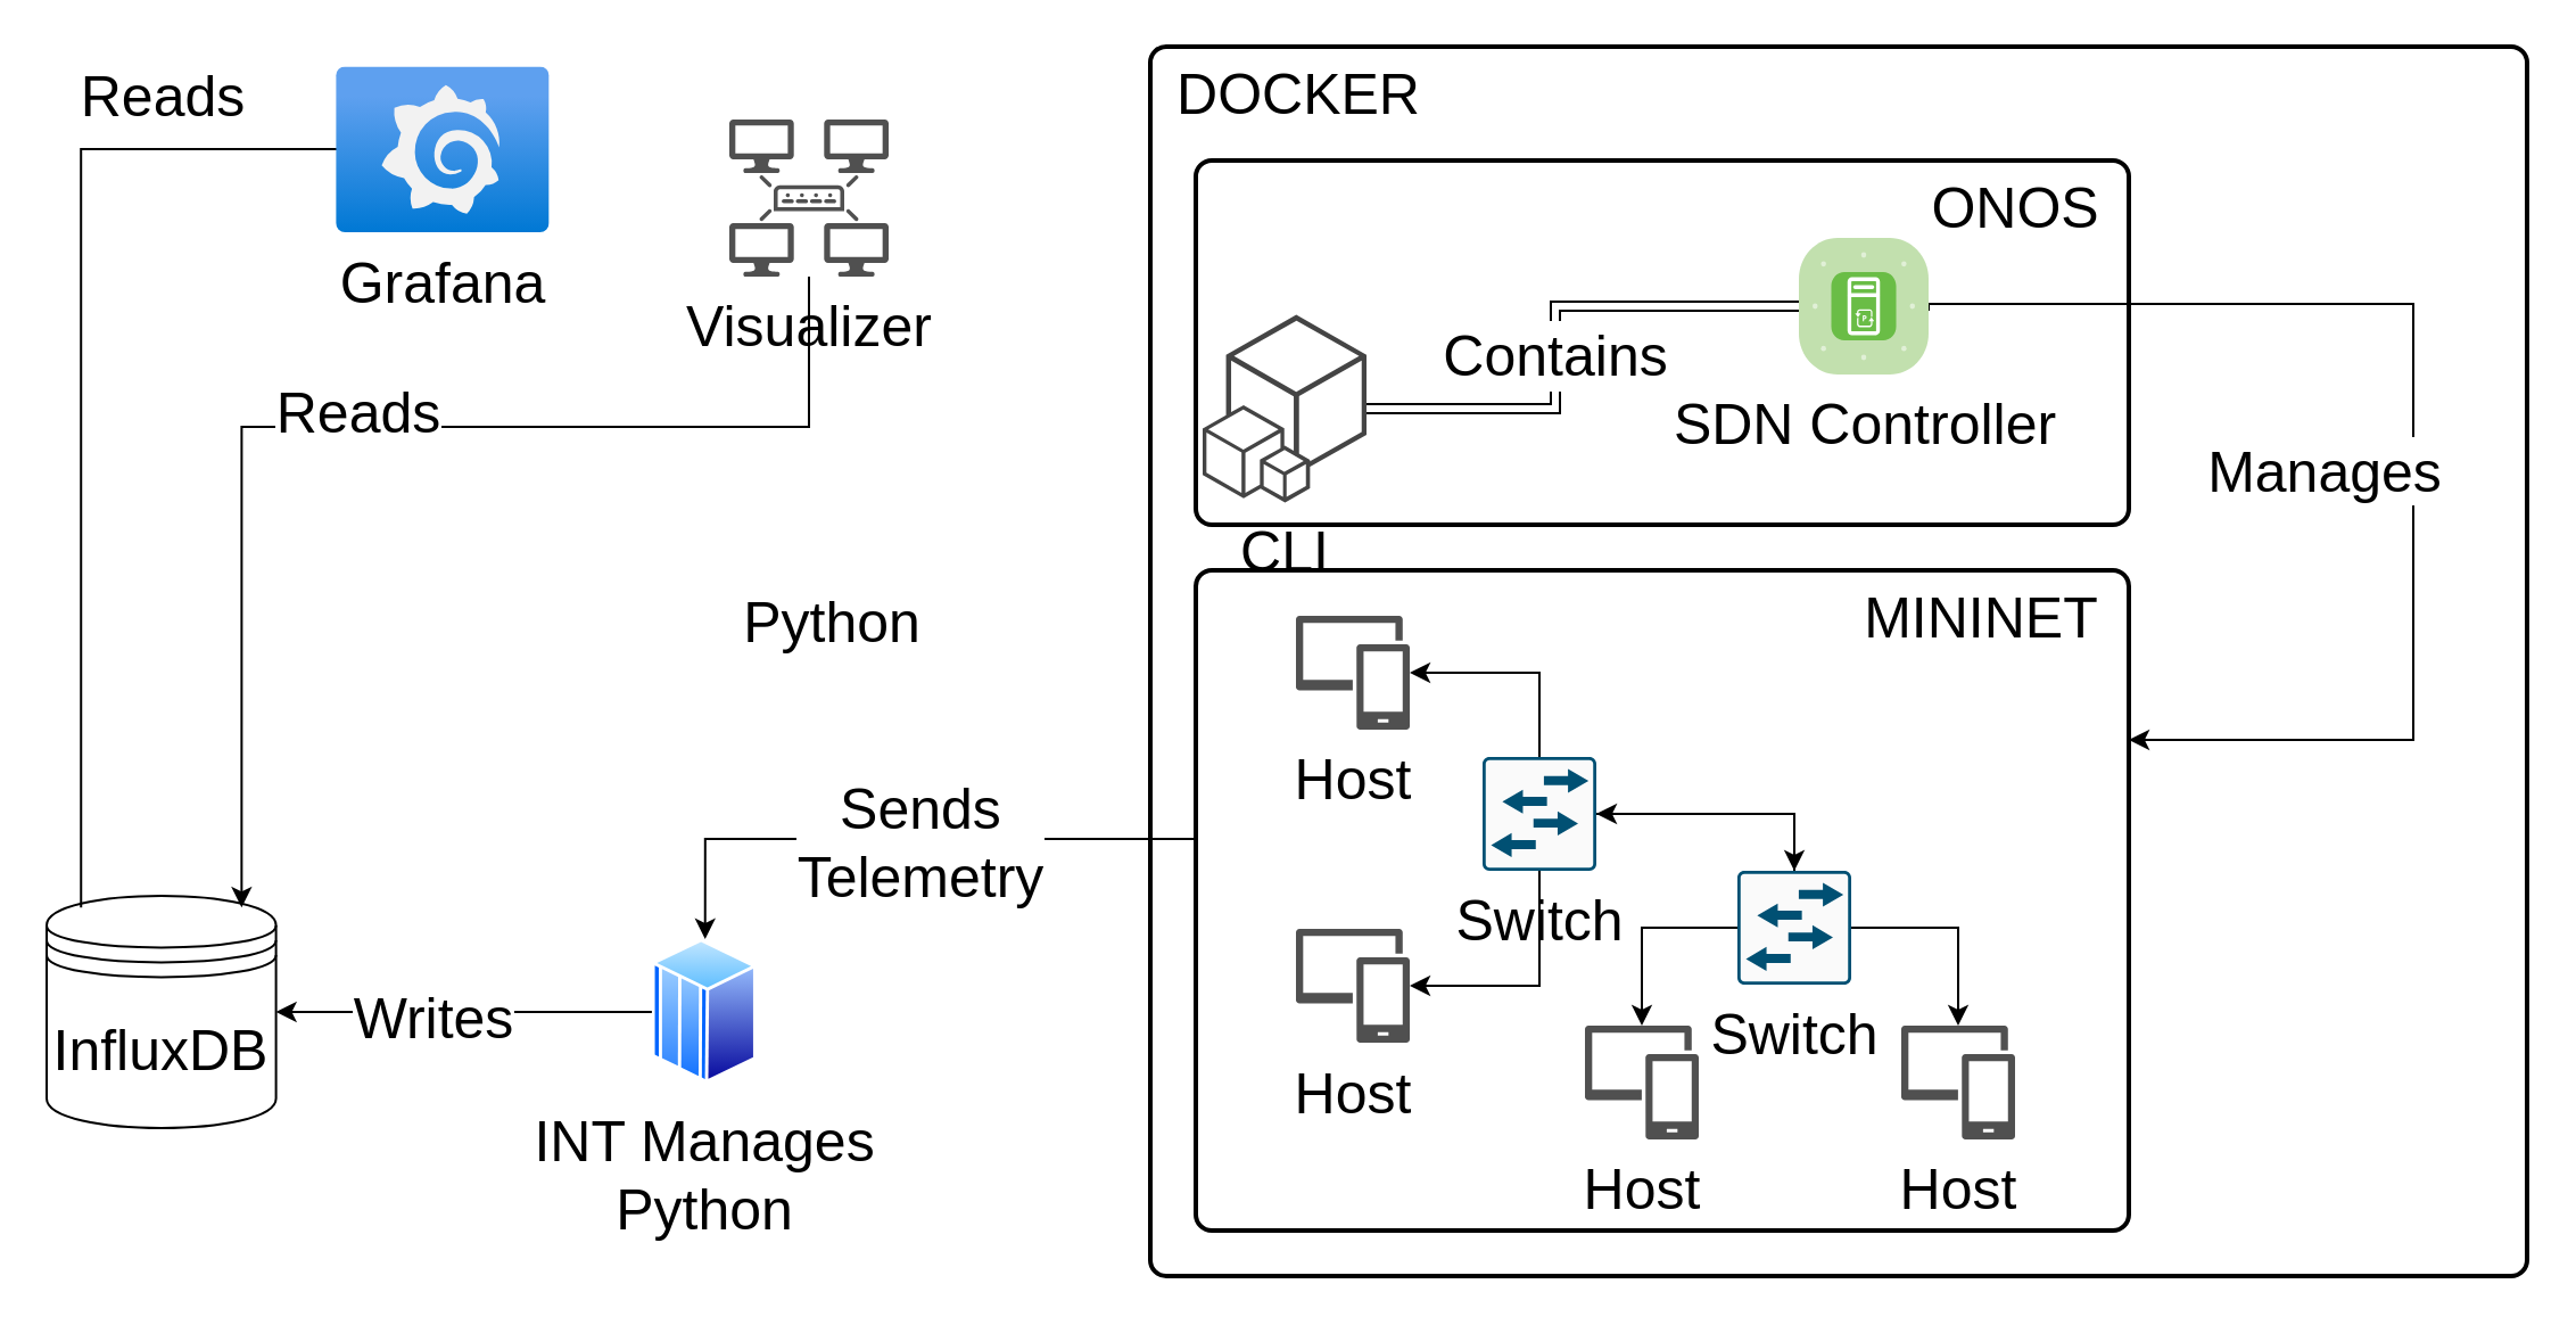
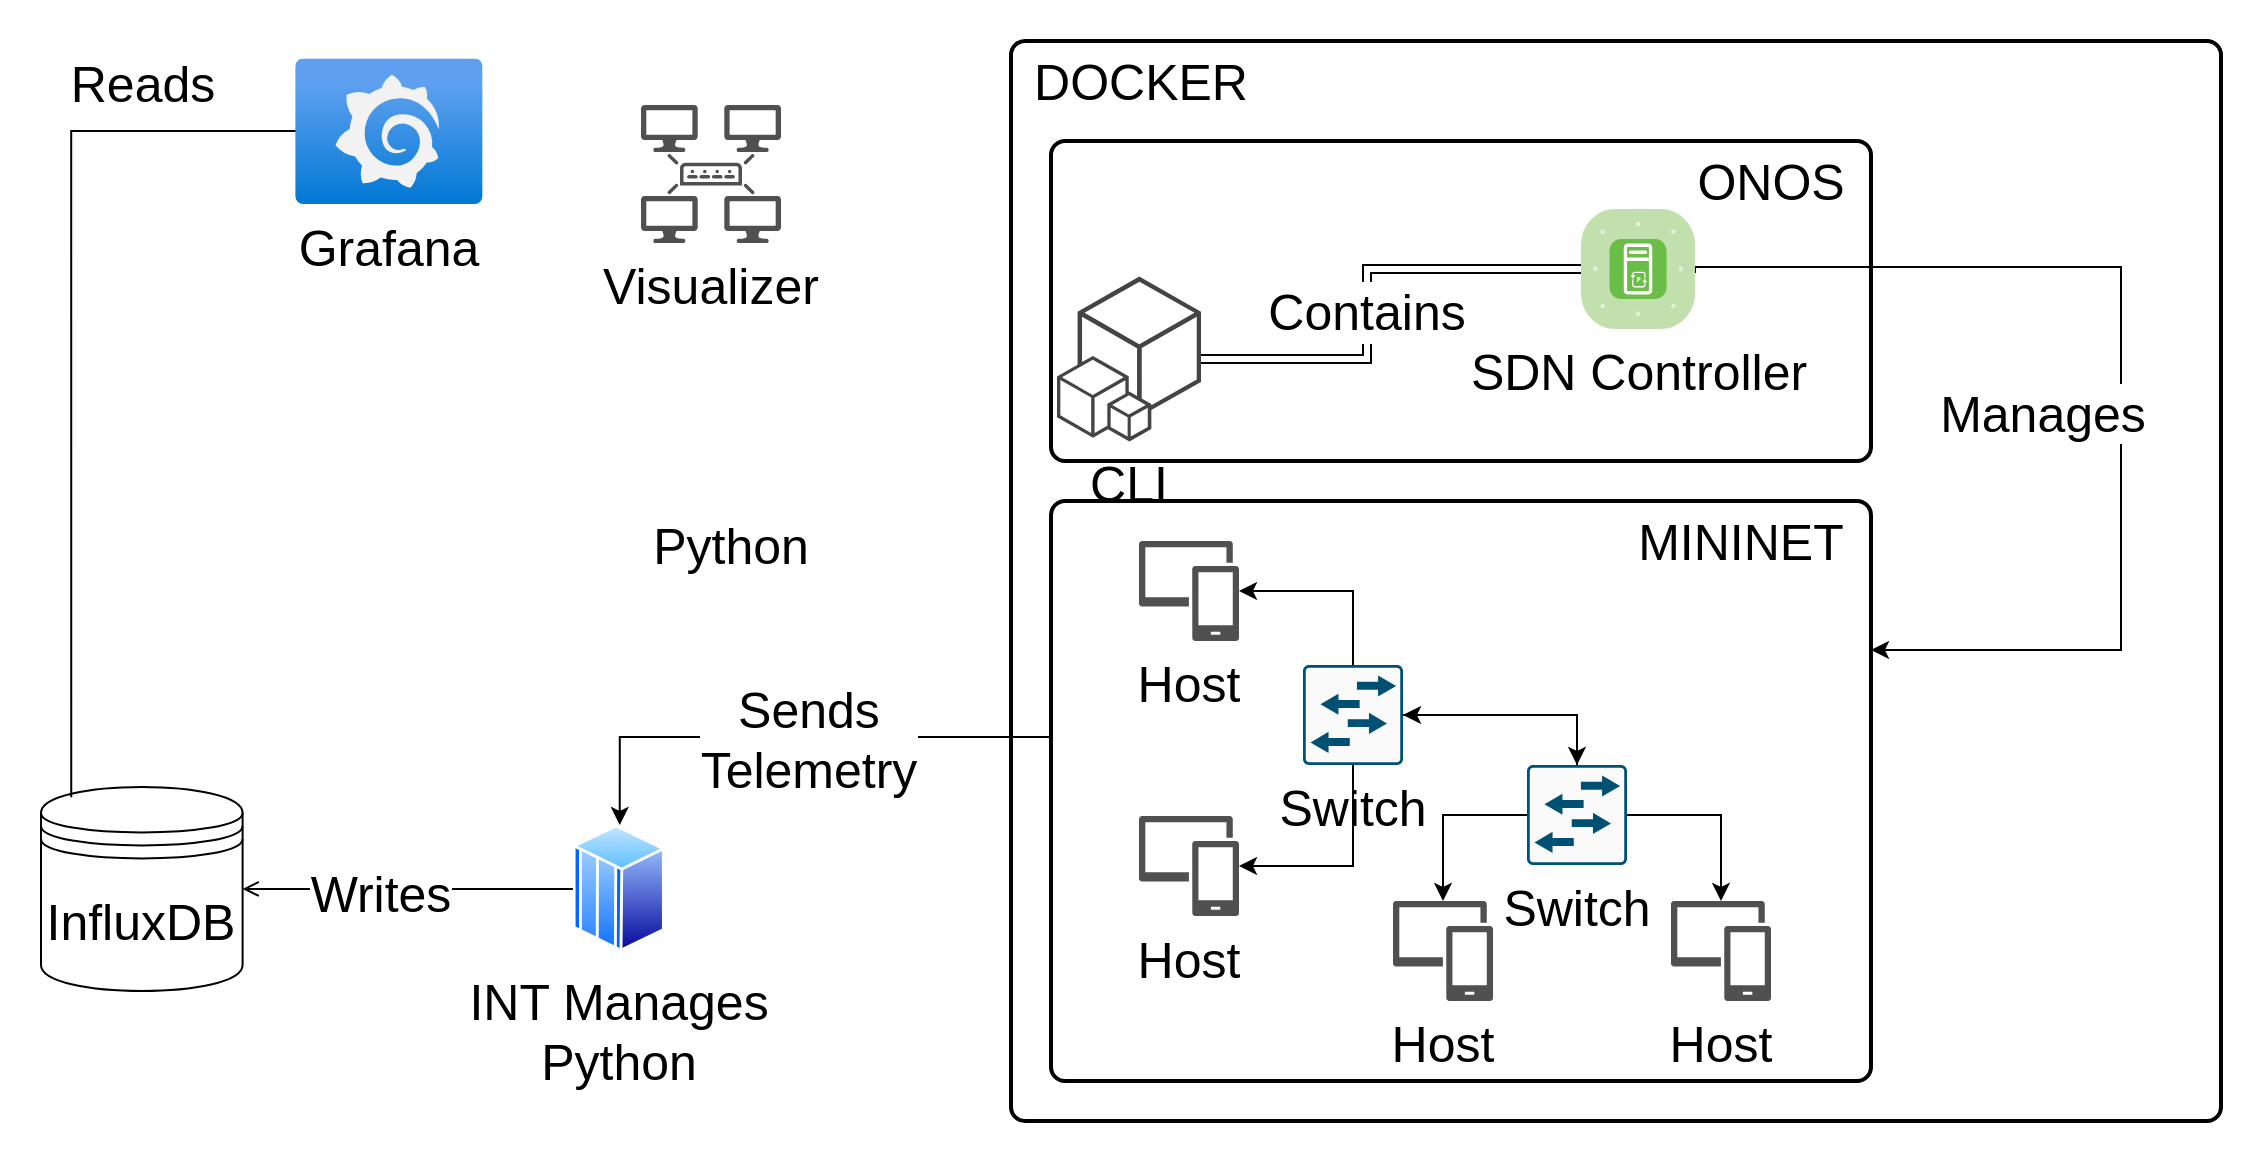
- <mxCell id="17" style="edgeStyle=orthogonalEdgeStyle;rounded=0;orthogonalLoop=1;jettySize=auto;html=1;entryX=0.85;entryY=0.05;entryDx=0;entryDy=0;fontSize=25;entryPerimeter=0;" parent="1" source="20" target="10" edge="1"><mxGeometry relative="1" as="geometry"><Array as="points"><mxPoint x="106" y="187" /></Array></mxGeometry></mxCell>
- <mxCell id="18" value="&lt;font style=&quot;font-size: 25px;&quot;&gt;Reads&lt;/font&gt;" style="edgeLabel;html=1;align=center;verticalAlign=middle;resizable=0;points=[];fontSize=25;fontFamily=Helvetica;" parent="17" vertex="1" connectable="0"><mxGeometry x="0.169" y="-1" relative="1" as="geometry"><mxPoint x="43" y="-7" as="offset" /></mxGeometry></mxCell>
- <mxCell id="14" style="edgeStyle=orthogonalEdgeStyle;rounded=0;orthogonalLoop=1;jettySize=auto;html=1;exitX=0;exitY=0.5;exitDx=0;exitDy=0;entryX=1;entryY=0.5;entryDx=0;entryDy=0;fontSize=25;" parent="1" source="16" target="10" edge="1"><mxGeometry relative="1" as="geometry" /></mxCell>
+ <mxCell id="14" style="edgeStyle=orthogonalEdgeStyle;rounded=0;orthogonalLoop=1;jettySize=auto;html=1;exitX=0;exitY=0.5;exitDx=0;exitDy=0;entryX=1;entryY=0.5;entryDx=0;entryDy=0;fontSize=25;endArrow=open;" parent="1" source="16" target="10" edge="1"><mxGeometry relative="1" as="geometry" /></mxCell>
